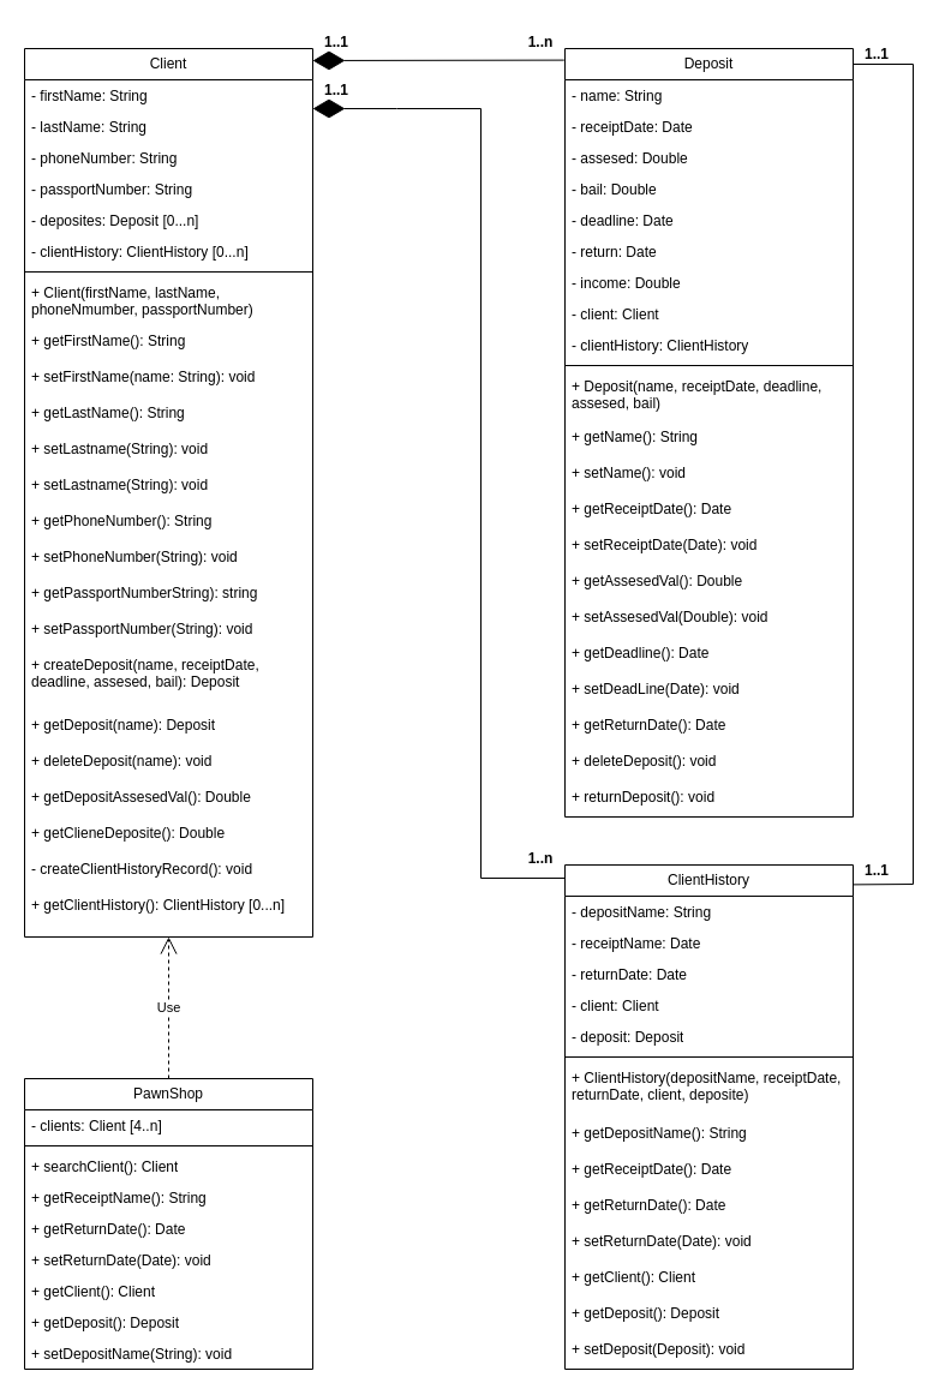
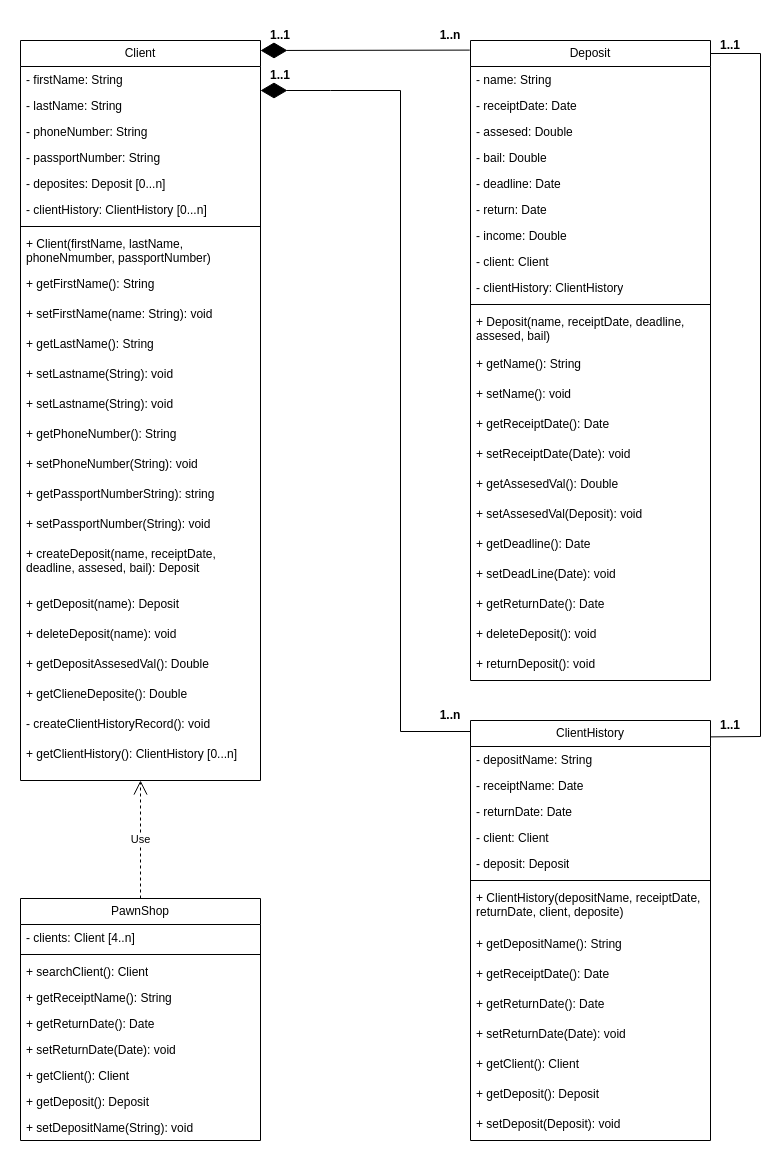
- <mxCell id="44" value="+ setAssesedVal(Double): void" style="text;strokeColor=none;fillColor=none;align=left;verticalAlign=top;spacingLeft=4;spacingRight=4;overflow=hidden;rotatable=0;points=[[0,0.5],[1,0.5]];portConstraint=eastwest;whiteSpace=wrap;html=1;" vertex="1" parent="27"><mxGeometry y="460" width="240" height="30" as="geometry" /></mxCell>
+ <mxCell id="44" value="+ setAssesedVal(Deposit): void" style="text;strokeColor=none;fillColor=none;align=left;verticalAlign=top;spacingLeft=4;spacingRight=4;overflow=hidden;rotatable=0;points=[[0,0.5],[1,0.5]];portConstraint=eastwest;whiteSpace=wrap;html=1;" vertex="1" parent="27"><mxGeometry y="460" width="240" height="30" as="geometry" /></mxCell>
